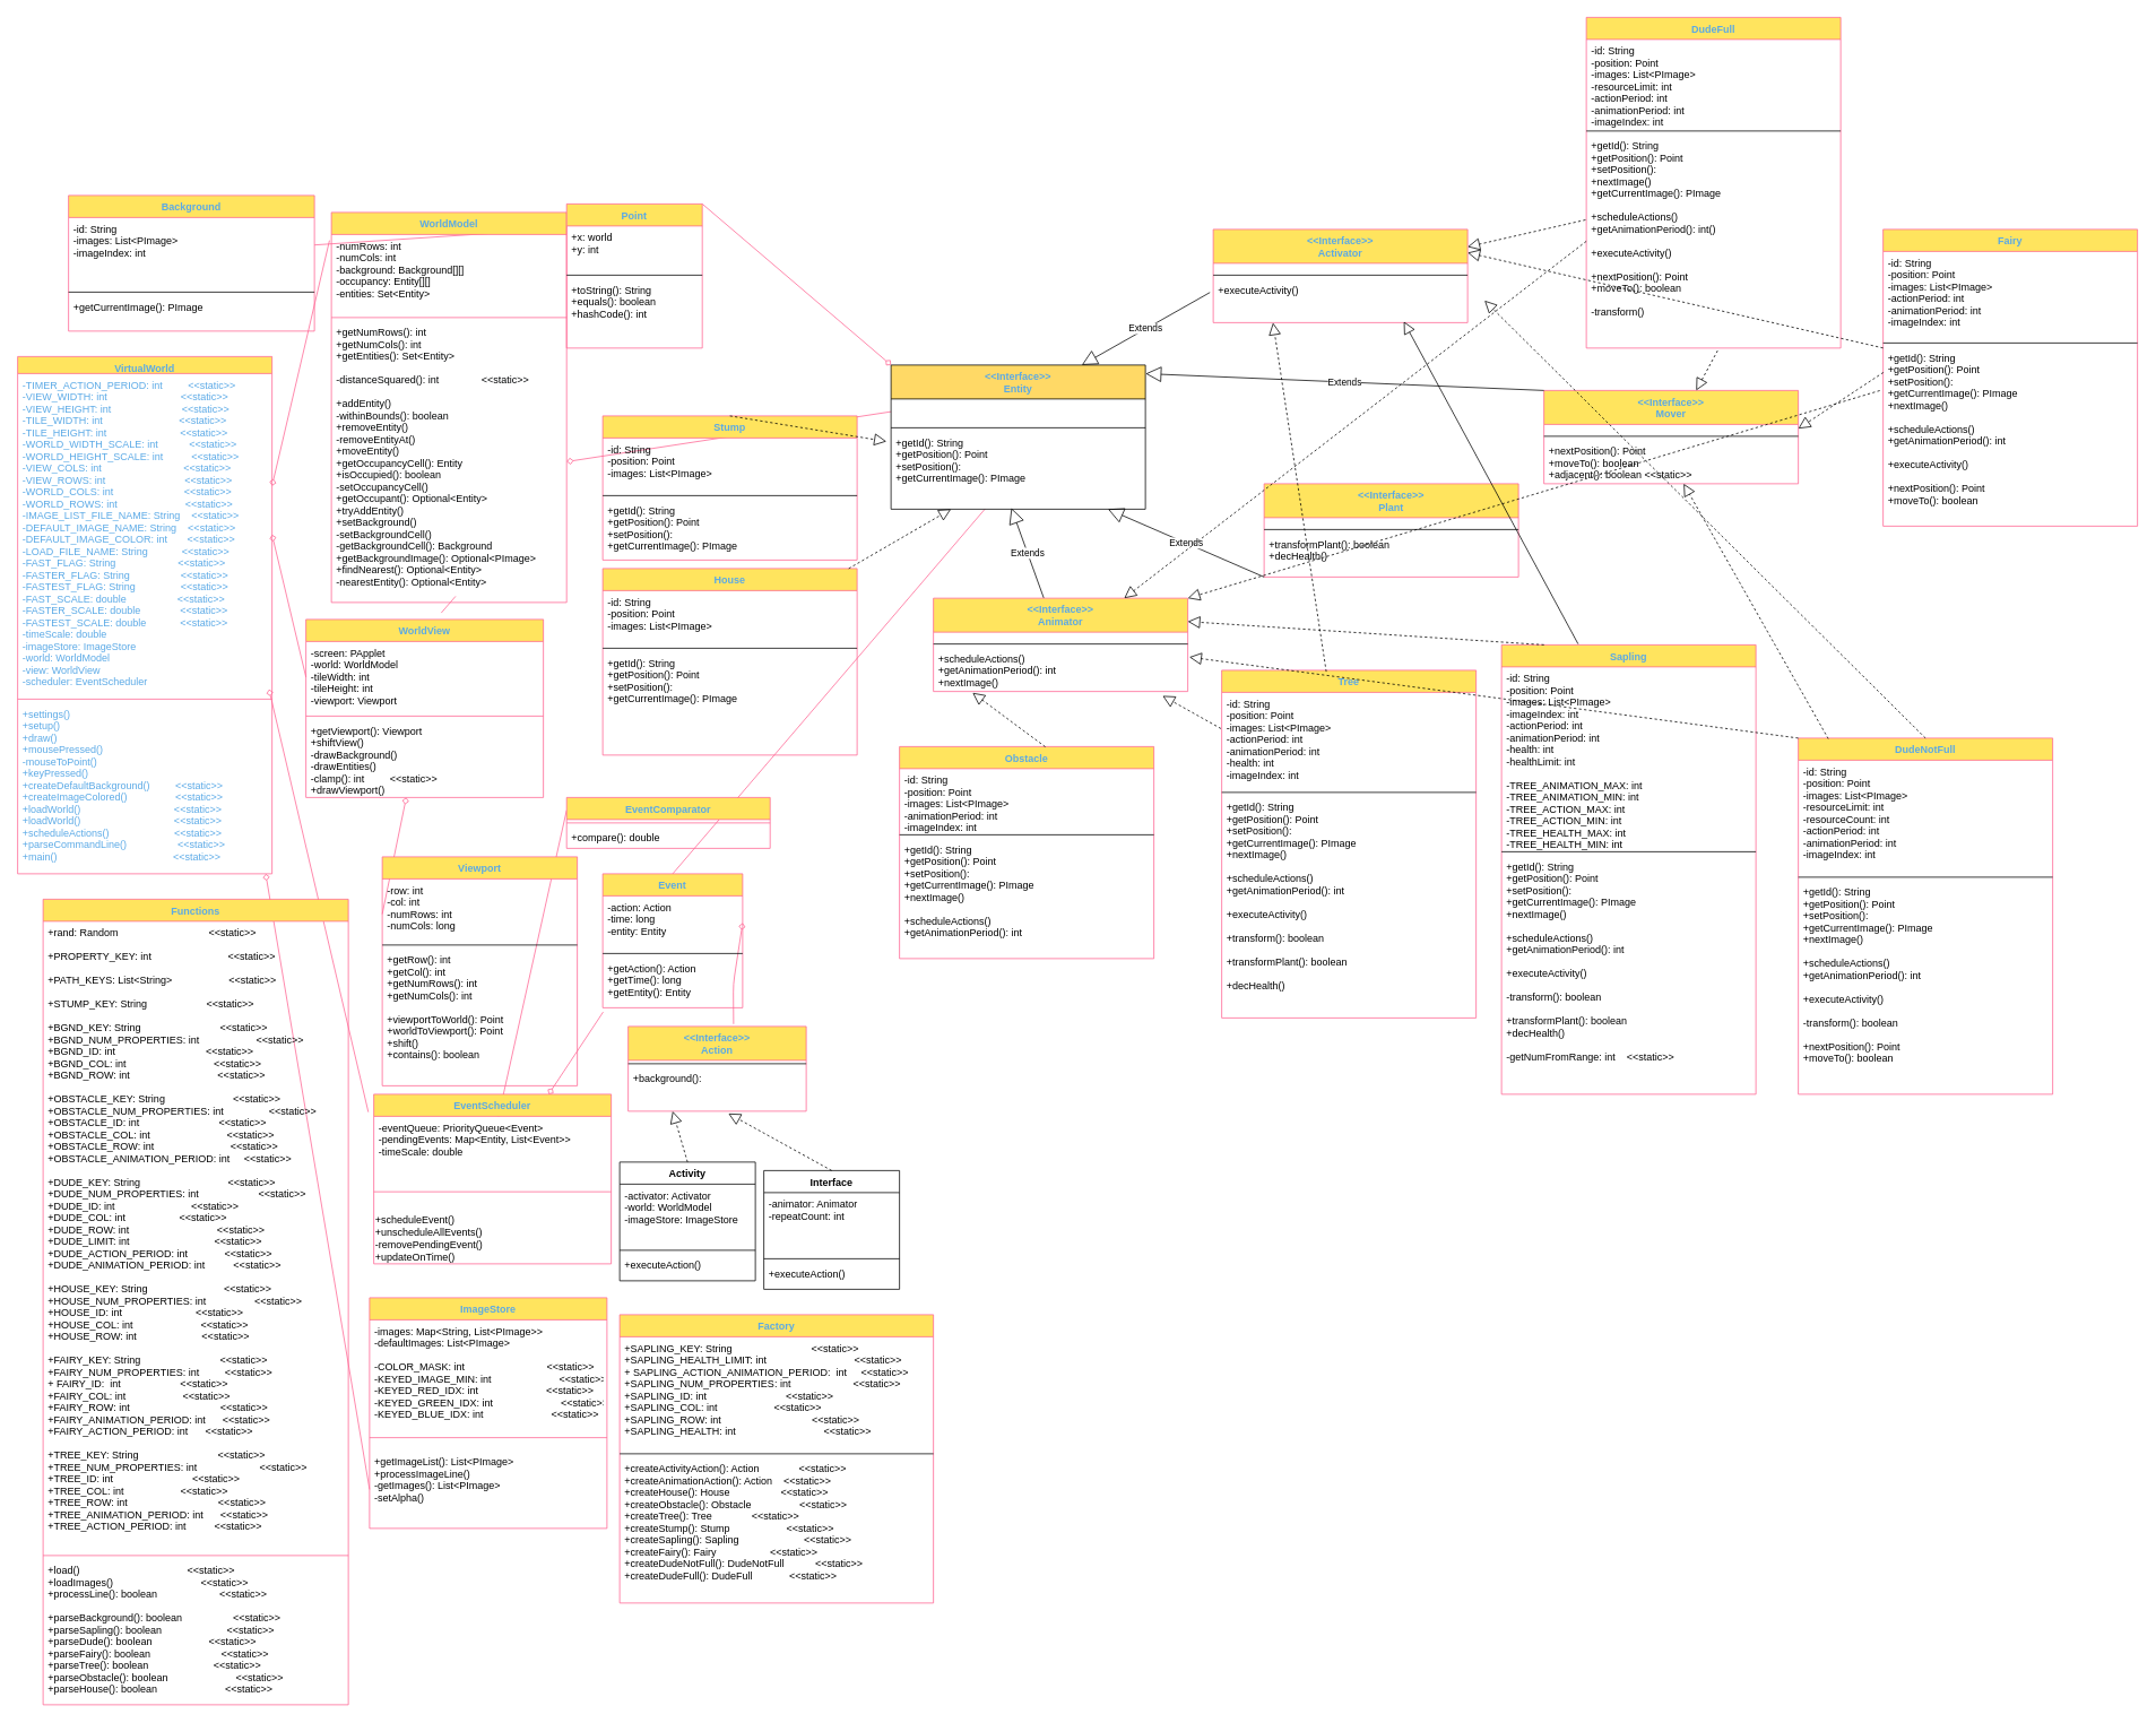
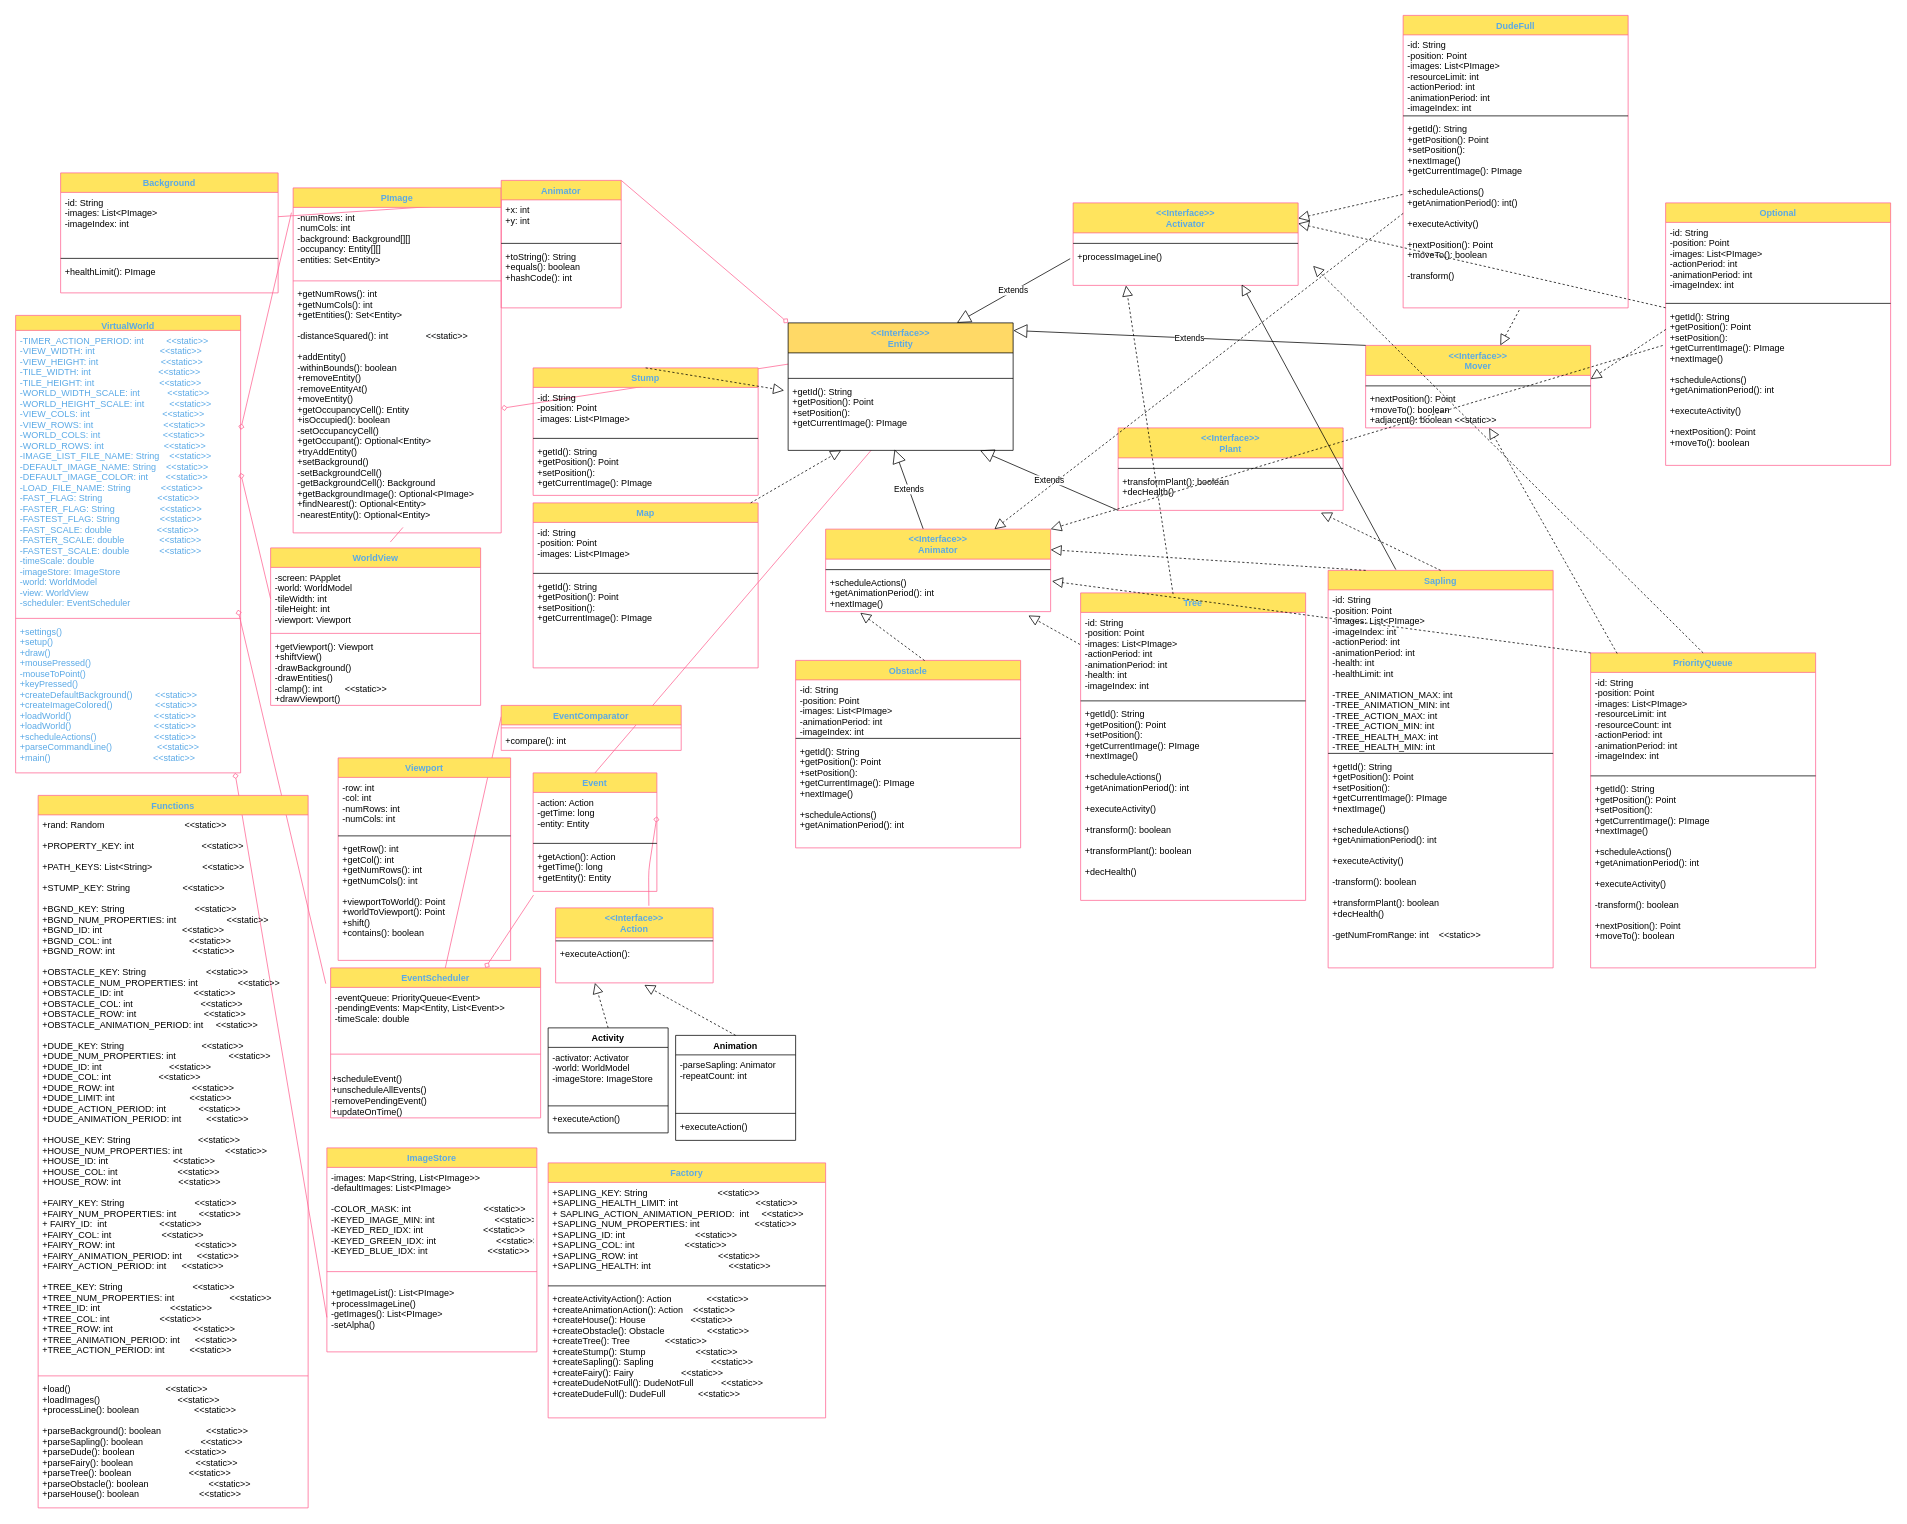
- <mxCell id="58" value="Point" style="swimlane;fontStyle=1;align=center;verticalAlign=top;childLayout=stackLayout;horizontal=1;startSize=26;horizontalStack=0;resizeParent=1;resizeParentMax=0;resizeLast=0;collapsible=1;marginBottom=0;hachureGap=4;pointerEvents=0;sketch=0;fontColor=#5AA9E6;strokeColor=#FF6392;fillColor=#FFE45E;" parent="1" vertex="1"><mxGeometry x="667.43" y="240" width="160" height="170" as="geometry" /></mxCell>
+ <mxCell id="58" value="Animator" style="swimlane;fontStyle=1;align=center;verticalAlign=top;childLayout=stackLayout;horizontal=1;startSize=26;horizontalStack=0;resizeParent=1;resizeParentMax=0;resizeLast=0;collapsible=1;marginBottom=0;hachureGap=4;pointerEvents=0;sketch=0;fontColor=#5AA9E6;strokeColor=#FF6392;fillColor=#FFE45E;" parent="1" vertex="1"><mxGeometry x="667.43" y="240" width="160" height="170" as="geometry" /></mxCell>
- <mxCell id="19" value="WorldModel" style="swimlane;fontStyle=1;align=center;verticalAlign=top;childLayout=stackLayout;horizontal=1;startSize=26;horizontalStack=0;resizeParent=1;resizeParentMax=0;resizeLast=0;collapsible=1;marginBottom=0;hachureGap=4;pointerEvents=0;sketch=0;fontColor=#5AA9E6;strokeColor=#FF6392;fillColor=#FFE45E;" parent="1" vertex="1"><mxGeometry x="390" y="250" width="277.43" height="460" as="geometry" /></mxCell>
+ <mxCell id="19" value="PImage" style="swimlane;fontStyle=1;align=center;verticalAlign=top;childLayout=stackLayout;horizontal=1;startSize=26;horizontalStack=0;resizeParent=1;resizeParentMax=0;resizeLast=0;collapsible=1;marginBottom=0;hachureGap=4;pointerEvents=0;sketch=0;fontColor=#5AA9E6;strokeColor=#FF6392;fillColor=#FFE45E;" parent="1" vertex="1"><mxGeometry x="390" y="250" width="277.43" height="460" as="geometry" /></mxCell>
- <mxCell id="59" value="+x: world&#10;+y: int" style="text;strokeColor=none;fillColor=none;align=left;verticalAlign=top;spacingLeft=4;spacingRight=4;overflow=hidden;rotatable=0;points=[[0,0.5],[1,0.5]];portConstraint=eastwest;" parent="58" vertex="1"><mxGeometry y="26" width="160" height="54" as="geometry" /></mxCell>
+ <mxCell id="59" value="+x: int&#10;+y: int" style="text;strokeColor=none;fillColor=none;align=left;verticalAlign=top;spacingLeft=4;spacingRight=4;overflow=hidden;rotatable=0;points=[[0,0.5],[1,0.5]];portConstraint=eastwest;" parent="58" vertex="1"><mxGeometry y="26" width="160" height="54" as="geometry" /></mxCell>
- <mxCell id="138" value="Fairy" style="swimlane;fontStyle=1;align=center;verticalAlign=top;childLayout=stackLayout;horizontal=1;startSize=26;horizontalStack=0;resizeParent=1;resizeParentMax=0;resizeLast=0;collapsible=1;marginBottom=0;hachureGap=4;pointerEvents=0;sketch=0;fontColor=#5AA9E6;strokeColor=#FF6392;fillColor=#FFE45E;" parent="1" vertex="1"><mxGeometry x="2220" y="270" width="300" height="350" as="geometry" /></mxCell>
+ <mxCell id="138" value="Optional" style="swimlane;fontStyle=1;align=center;verticalAlign=top;childLayout=stackLayout;horizontal=1;startSize=26;horizontalStack=0;resizeParent=1;resizeParentMax=0;resizeLast=0;collapsible=1;marginBottom=0;hachureGap=4;pointerEvents=0;sketch=0;fontColor=#5AA9E6;strokeColor=#FF6392;fillColor=#FFE45E;" parent="1" vertex="1"><mxGeometry x="2220" y="270" width="300" height="350" as="geometry" /></mxCell>
- <mxCell id="97" value="+executeActivity()" style="text;strokeColor=none;fillColor=none;align=left;verticalAlign=top;spacingLeft=4;spacingRight=4;overflow=hidden;rotatable=0;points=[[0,0.5],[1,0.5]];portConstraint=eastwest;" parent="94" vertex="1"><mxGeometry y="58" width="300" height="52" as="geometry" /></mxCell>
+ <mxCell id="97" value="+processImageLine()" style="text;strokeColor=none;fillColor=none;align=left;verticalAlign=top;spacingLeft=4;spacingRight=4;overflow=hidden;rotatable=0;points=[[0,0.5],[1,0.5]];portConstraint=eastwest;" parent="94" vertex="1"><mxGeometry y="58" width="300" height="52" as="geometry" /></mxCell>
- <mxCell id="45" value="+getCurrentImage(): PImage            " style="text;strokeColor=none;fillColor=none;align=left;verticalAlign=top;spacingLeft=4;spacingRight=4;overflow=hidden;rotatable=0;points=[[0,0.5],[1,0.5]];portConstraint=eastwest;" parent="42" vertex="1"><mxGeometry y="118" width="290" height="42" as="geometry" /></mxCell>
+ <mxCell id="45" value="+healthLimit(): PImage            " style="text;strokeColor=none;fillColor=none;align=left;verticalAlign=top;spacingLeft=4;spacingRight=4;overflow=hidden;rotatable=0;points=[[0,0.5],[1,0.5]];portConstraint=eastwest;" parent="42" vertex="1"><mxGeometry y="118" width="290" height="42" as="geometry" /></mxCell>
- <mxCell id="99" value="House" style="swimlane;fontStyle=1;align=center;verticalAlign=top;childLayout=stackLayout;horizontal=1;startSize=26;horizontalStack=0;resizeParent=1;resizeParentMax=0;resizeLast=0;collapsible=1;marginBottom=0;hachureGap=4;pointerEvents=0;sketch=0;fontColor=#5AA9E6;strokeColor=#FF6392;fillColor=#FFE45E;" parent="1" vertex="1"><mxGeometry x="710" y="670" width="300" height="220" as="geometry" /></mxCell>
+ <mxCell id="99" value="Map" style="swimlane;fontStyle=1;align=center;verticalAlign=top;childLayout=stackLayout;horizontal=1;startSize=26;horizontalStack=0;resizeParent=1;resizeParentMax=0;resizeLast=0;collapsible=1;marginBottom=0;hachureGap=4;pointerEvents=0;sketch=0;fontColor=#5AA9E6;strokeColor=#FF6392;fillColor=#FFE45E;" parent="1" vertex="1"><mxGeometry x="710" y="670" width="300" height="220" as="geometry" /></mxCell>
+ <mxCell id="124" value="" style="endArrow=block;dashed=1;endFill=0;endSize=12;html=1;rounded=0;exitX=0.5;exitY=0;exitDx=0;exitDy=0;entryX=0.901;entryY=1.058;entryDx=0;entryDy=0;entryPerimeter=0;" parent="1" source="114" target="87" edge="1"><mxGeometry width="160" relative="1" as="geometry"><mxPoint x="1583.3" y="811.64" as="sourcePoint" /><mxPoint x="1540.5" y="400.156" as="targetPoint" /></mxGeometry></mxCell>
- <mxCell id="127" value="DudeNotFull" style="swimlane;fontStyle=1;align=center;verticalAlign=top;childLayout=stackLayout;horizontal=1;startSize=26;horizontalStack=0;resizeParent=1;resizeParentMax=0;resizeLast=0;collapsible=1;marginBottom=0;hachureGap=4;pointerEvents=0;sketch=0;fontColor=#5AA9E6;strokeColor=#FF6392;fillColor=#FFE45E;" parent="1" vertex="1"><mxGeometry x="2120" y="870" width="300" height="420" as="geometry" /></mxCell>
+ <mxCell id="127" value="PriorityQueue" style="swimlane;fontStyle=1;align=center;verticalAlign=top;childLayout=stackLayout;horizontal=1;startSize=26;horizontalStack=0;resizeParent=1;resizeParentMax=0;resizeLast=0;collapsible=1;marginBottom=0;hachureGap=4;pointerEvents=0;sketch=0;fontColor=#5AA9E6;strokeColor=#FF6392;fillColor=#FFE45E;" parent="1" vertex="1"><mxGeometry x="2120" y="870" width="300" height="420" as="geometry" /></mxCell>
- <mxCell id="4" value="" style="graphMlID=e2;endArrow=none;strokeColor=#FF6392;strokeWidth=1.0;startArrow=diamond;startFill=0;endFill=1;fontColor=#5AA9E6;entryX=0;entryY=0.25;entryDx=0;entryDy=0;" parent="1" source="23" target="50" edge="1"><mxGeometry relative="1" as="geometry"><mxPoint x="658" y="450" as="sourcePoint" /></mxGeometry></mxCell>
- <mxCell id="37" value="+compare(): double" style="text;strokeColor=none;fillColor=none;align=left;verticalAlign=top;spacingLeft=4;spacingRight=4;overflow=hidden;rotatable=0;points=[[0,0.5],[1,0.5]];portConstraint=eastwest;fontColor=#000000;" parent="35" vertex="1"><mxGeometry y="34" width="240" height="26" as="geometry" /></mxCell>
+ <mxCell id="37" value="+compare(): int" style="text;strokeColor=none;fillColor=none;align=left;verticalAlign=top;spacingLeft=4;spacingRight=4;overflow=hidden;rotatable=0;points=[[0,0.5],[1,0.5]];portConstraint=eastwest;fontColor=#000000;" parent="35" vertex="1"><mxGeometry y="34" width="240" height="26" as="geometry" /></mxCell>
- <mxCell id="51" value="-row: int&#10;-col: int&#10;-numRows: int&#10;-numCols: long" style="text;strokeColor=none;fillColor=none;align=left;verticalAlign=top;spacingLeft=4;spacingRight=4;overflow=hidden;rotatable=0;points=[[0,0.5],[1,0.5]];portConstraint=eastwest;" parent="50" vertex="1"><mxGeometry y="26" width="230" height="74" as="geometry" /></mxCell>
+ <mxCell id="51" value="-row: int&#10;-col: int&#10;-numRows: int&#10;-numCols: int" style="text;strokeColor=none;fillColor=none;align=left;verticalAlign=top;spacingLeft=4;spacingRight=4;overflow=hidden;rotatable=0;points=[[0,0.5],[1,0.5]];portConstraint=eastwest;" parent="50" vertex="1"><mxGeometry y="26" width="230" height="74" as="geometry" /></mxCell>
- <mxCell id="55" value="-action: Action&#10;-time: long&#10;-entity: Entity" style="text;strokeColor=none;fillColor=none;align=left;verticalAlign=top;spacingLeft=4;spacingRight=4;overflow=hidden;rotatable=0;points=[[0,0.5],[1,0.5]];portConstraint=eastwest;" parent="54" vertex="1"><mxGeometry y="26" width="165" height="64" as="geometry" /></mxCell>
+ <mxCell id="55" value="-action: Action&#10;-getTime: long&#10;-entity: Entity" style="text;strokeColor=none;fillColor=none;align=left;verticalAlign=top;spacingLeft=4;spacingRight=4;overflow=hidden;rotatable=0;points=[[0,0.5],[1,0.5]];portConstraint=eastwest;" parent="54" vertex="1"><mxGeometry y="26" width="165" height="64" as="geometry" /></mxCell>
- <mxCell id="64" value="+background():                    &#10;          " style="text;strokeColor=none;fillColor=none;align=left;verticalAlign=top;spacingLeft=4;spacingRight=4;overflow=hidden;rotatable=0;points=[[0,0.5],[1,0.5]];portConstraint=eastwest;" parent="62" vertex="1"><mxGeometry y="48" width="210" height="52" as="geometry" /></mxCell>
+ <mxCell id="64" value="+executeAction():                    &#10;          " style="text;strokeColor=none;fillColor=none;align=left;verticalAlign=top;spacingLeft=4;spacingRight=4;overflow=hidden;rotatable=0;points=[[0,0.5],[1,0.5]];portConstraint=eastwest;" parent="62" vertex="1"><mxGeometry y="48" width="210" height="52" as="geometry" /></mxCell>
- <mxCell id="69" value="Interface" style="swimlane;fontStyle=1;align=center;verticalAlign=top;childLayout=stackLayout;horizontal=1;startSize=26;horizontalStack=0;resizeParent=1;resizeParentMax=0;resizeLast=0;collapsible=1;marginBottom=0;" parent="1" vertex="1"><mxGeometry x="900" y="1380" width="160" height="140" as="geometry" /></mxCell>
+ <mxCell id="69" value="Animation" style="swimlane;fontStyle=1;align=center;verticalAlign=top;childLayout=stackLayout;horizontal=1;startSize=26;horizontalStack=0;resizeParent=1;resizeParentMax=0;resizeLast=0;collapsible=1;marginBottom=0;" parent="1" vertex="1"><mxGeometry x="900" y="1380" width="160" height="140" as="geometry" /></mxCell>
- <mxCell id="71" value="-animator: Animator&#10;-repeatCount: int" style="text;strokeColor=none;fillColor=none;align=left;verticalAlign=top;spacingLeft=4;spacingRight=4;overflow=hidden;rotatable=0;points=[[0,0.5],[1,0.5]];portConstraint=eastwest;" parent="69" vertex="1"><mxGeometry y="26" width="160" height="74" as="geometry" /></mxCell>
+ <mxCell id="71" value="-parseSapling: Animator&#10;-repeatCount: int" style="text;strokeColor=none;fillColor=none;align=left;verticalAlign=top;spacingLeft=4;spacingRight=4;overflow=hidden;rotatable=0;points=[[0,0.5],[1,0.5]];portConstraint=eastwest;" parent="69" vertex="1"><mxGeometry y="26" width="160" height="74" as="geometry" /></mxCell>
